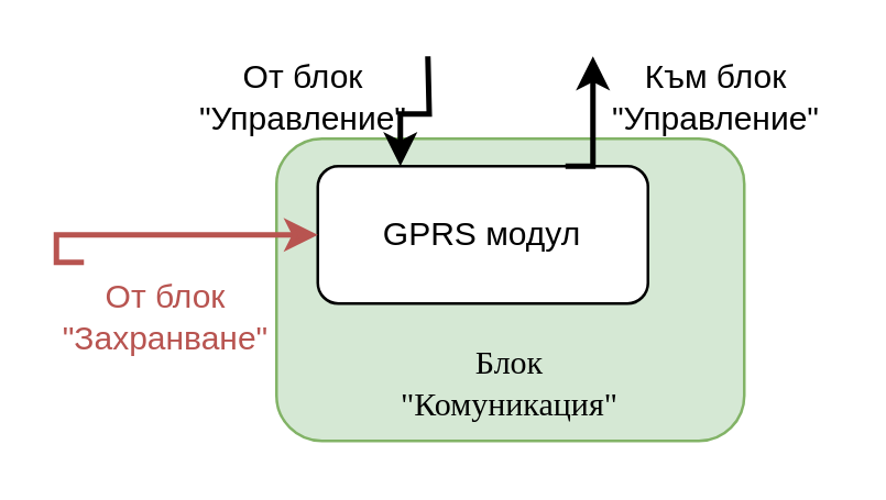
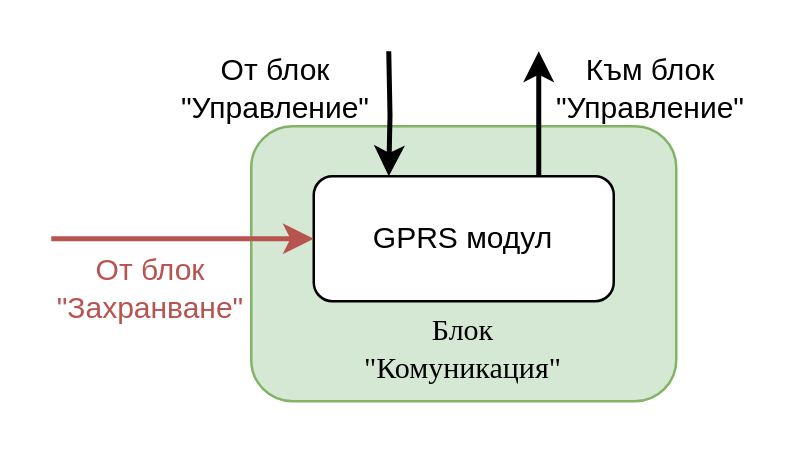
- <mxCell id="4" value="GPRS модул" style="rounded=1;whiteSpace=wrap;html=1;" parent="1" vertex="1"><mxGeometry x="115" y="60" width="120" height="50" as="geometry" /></mxCell>
+ <mxCell id="4" value="GPRS модул" style="rounded=1;whiteSpace=wrap;html=1;" parent="1" vertex="1"><mxGeometry x="125" y="70" width="120" height="50" as="geometry" /></mxCell>
